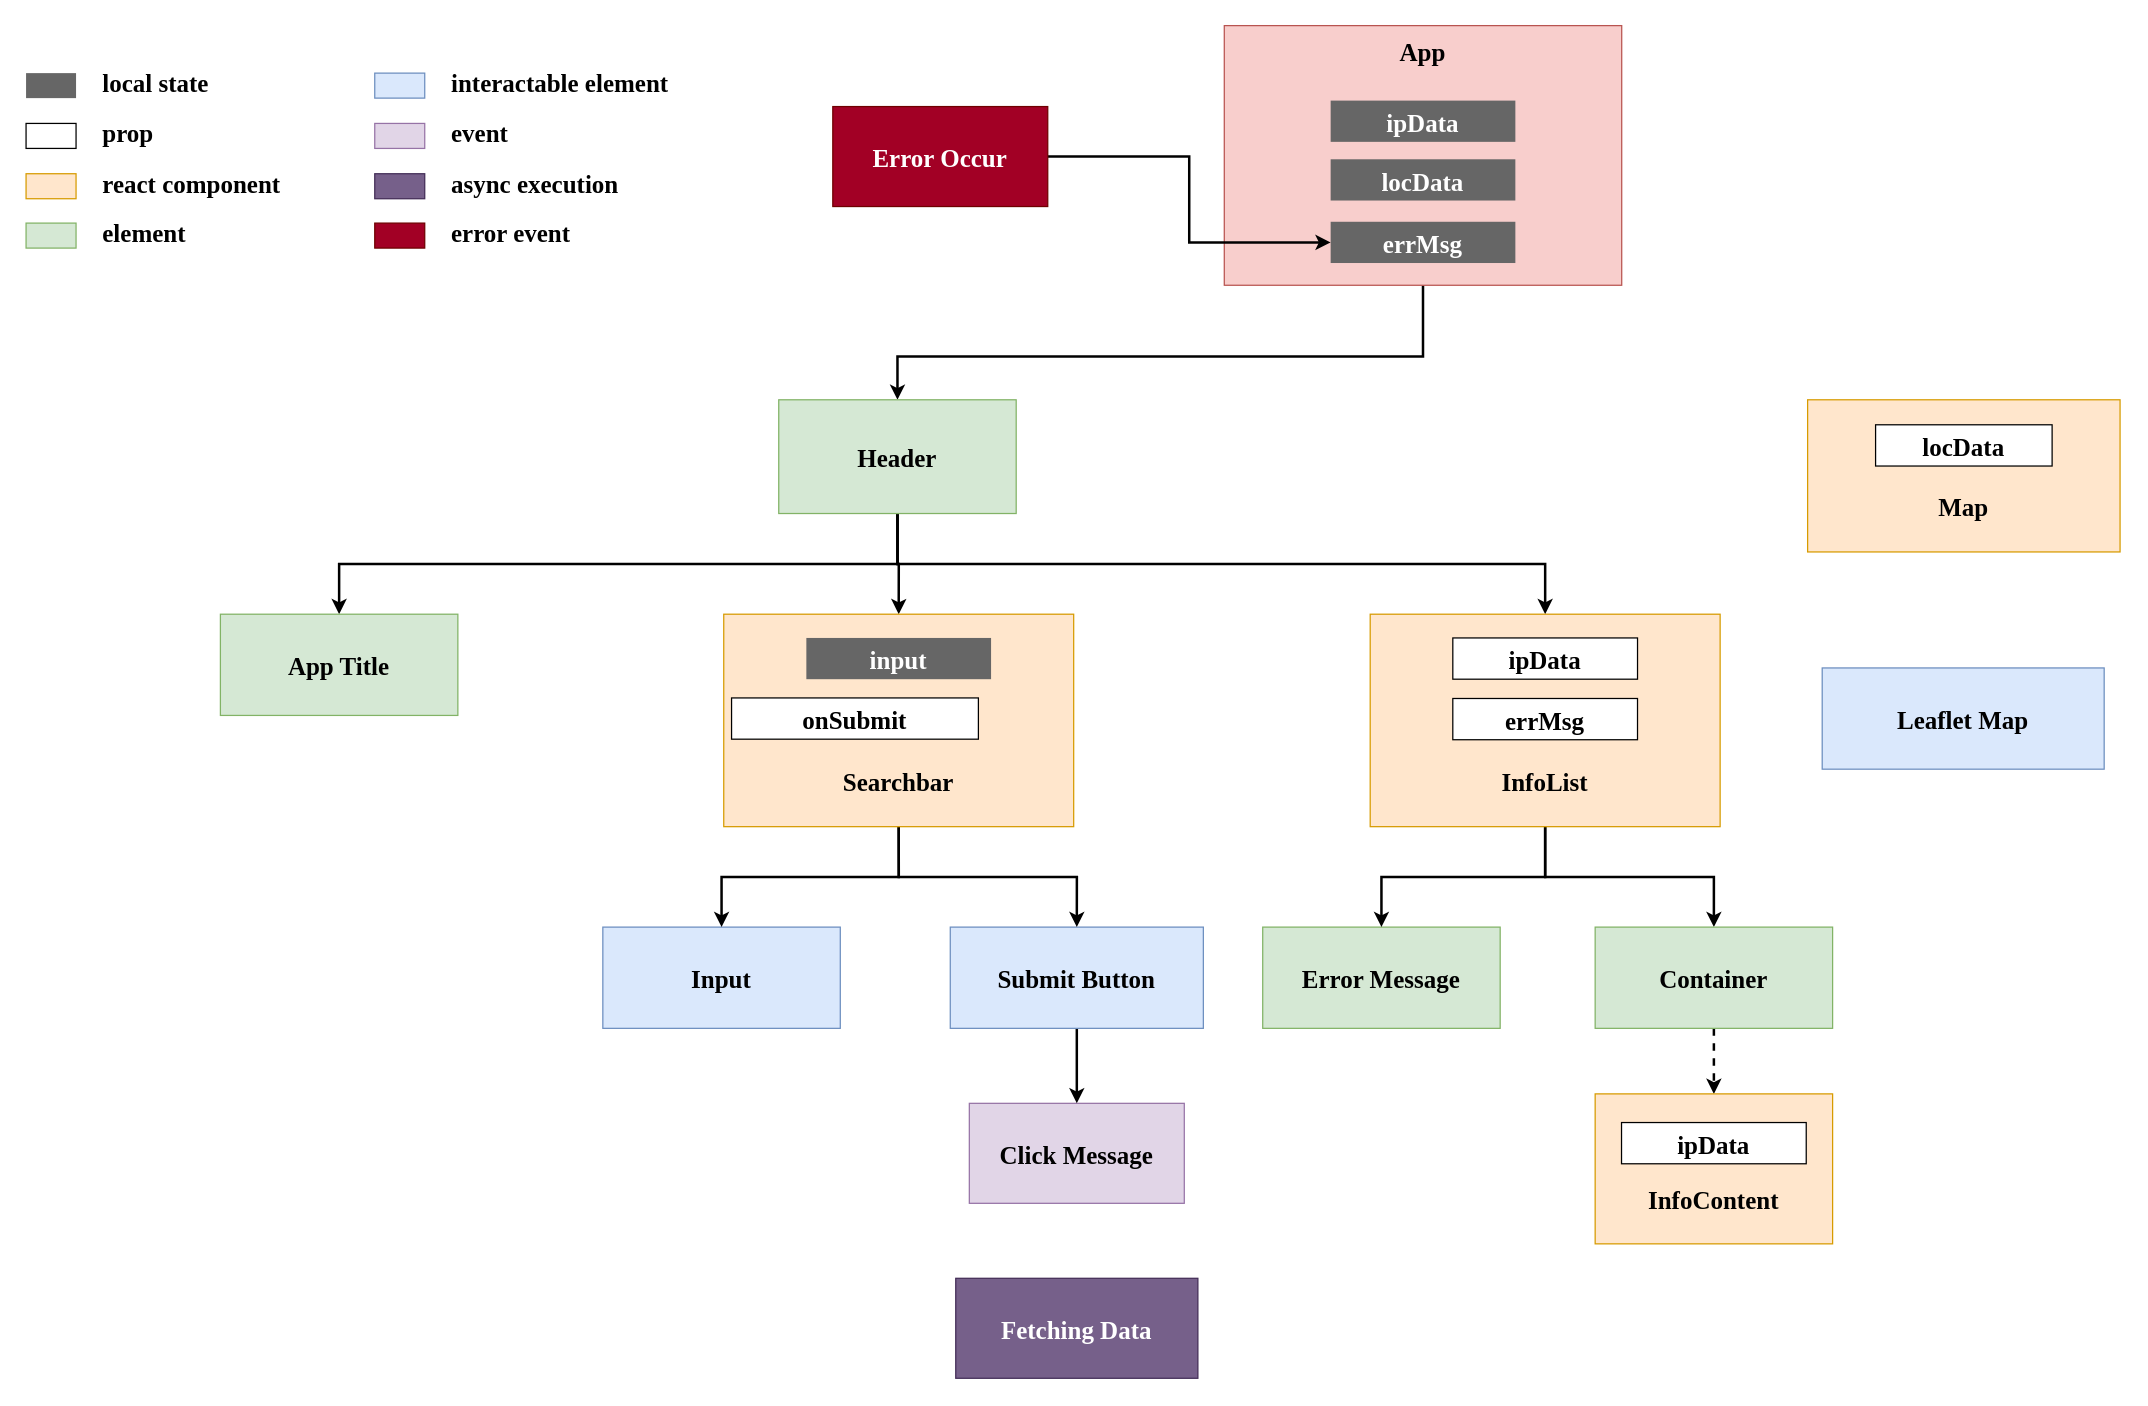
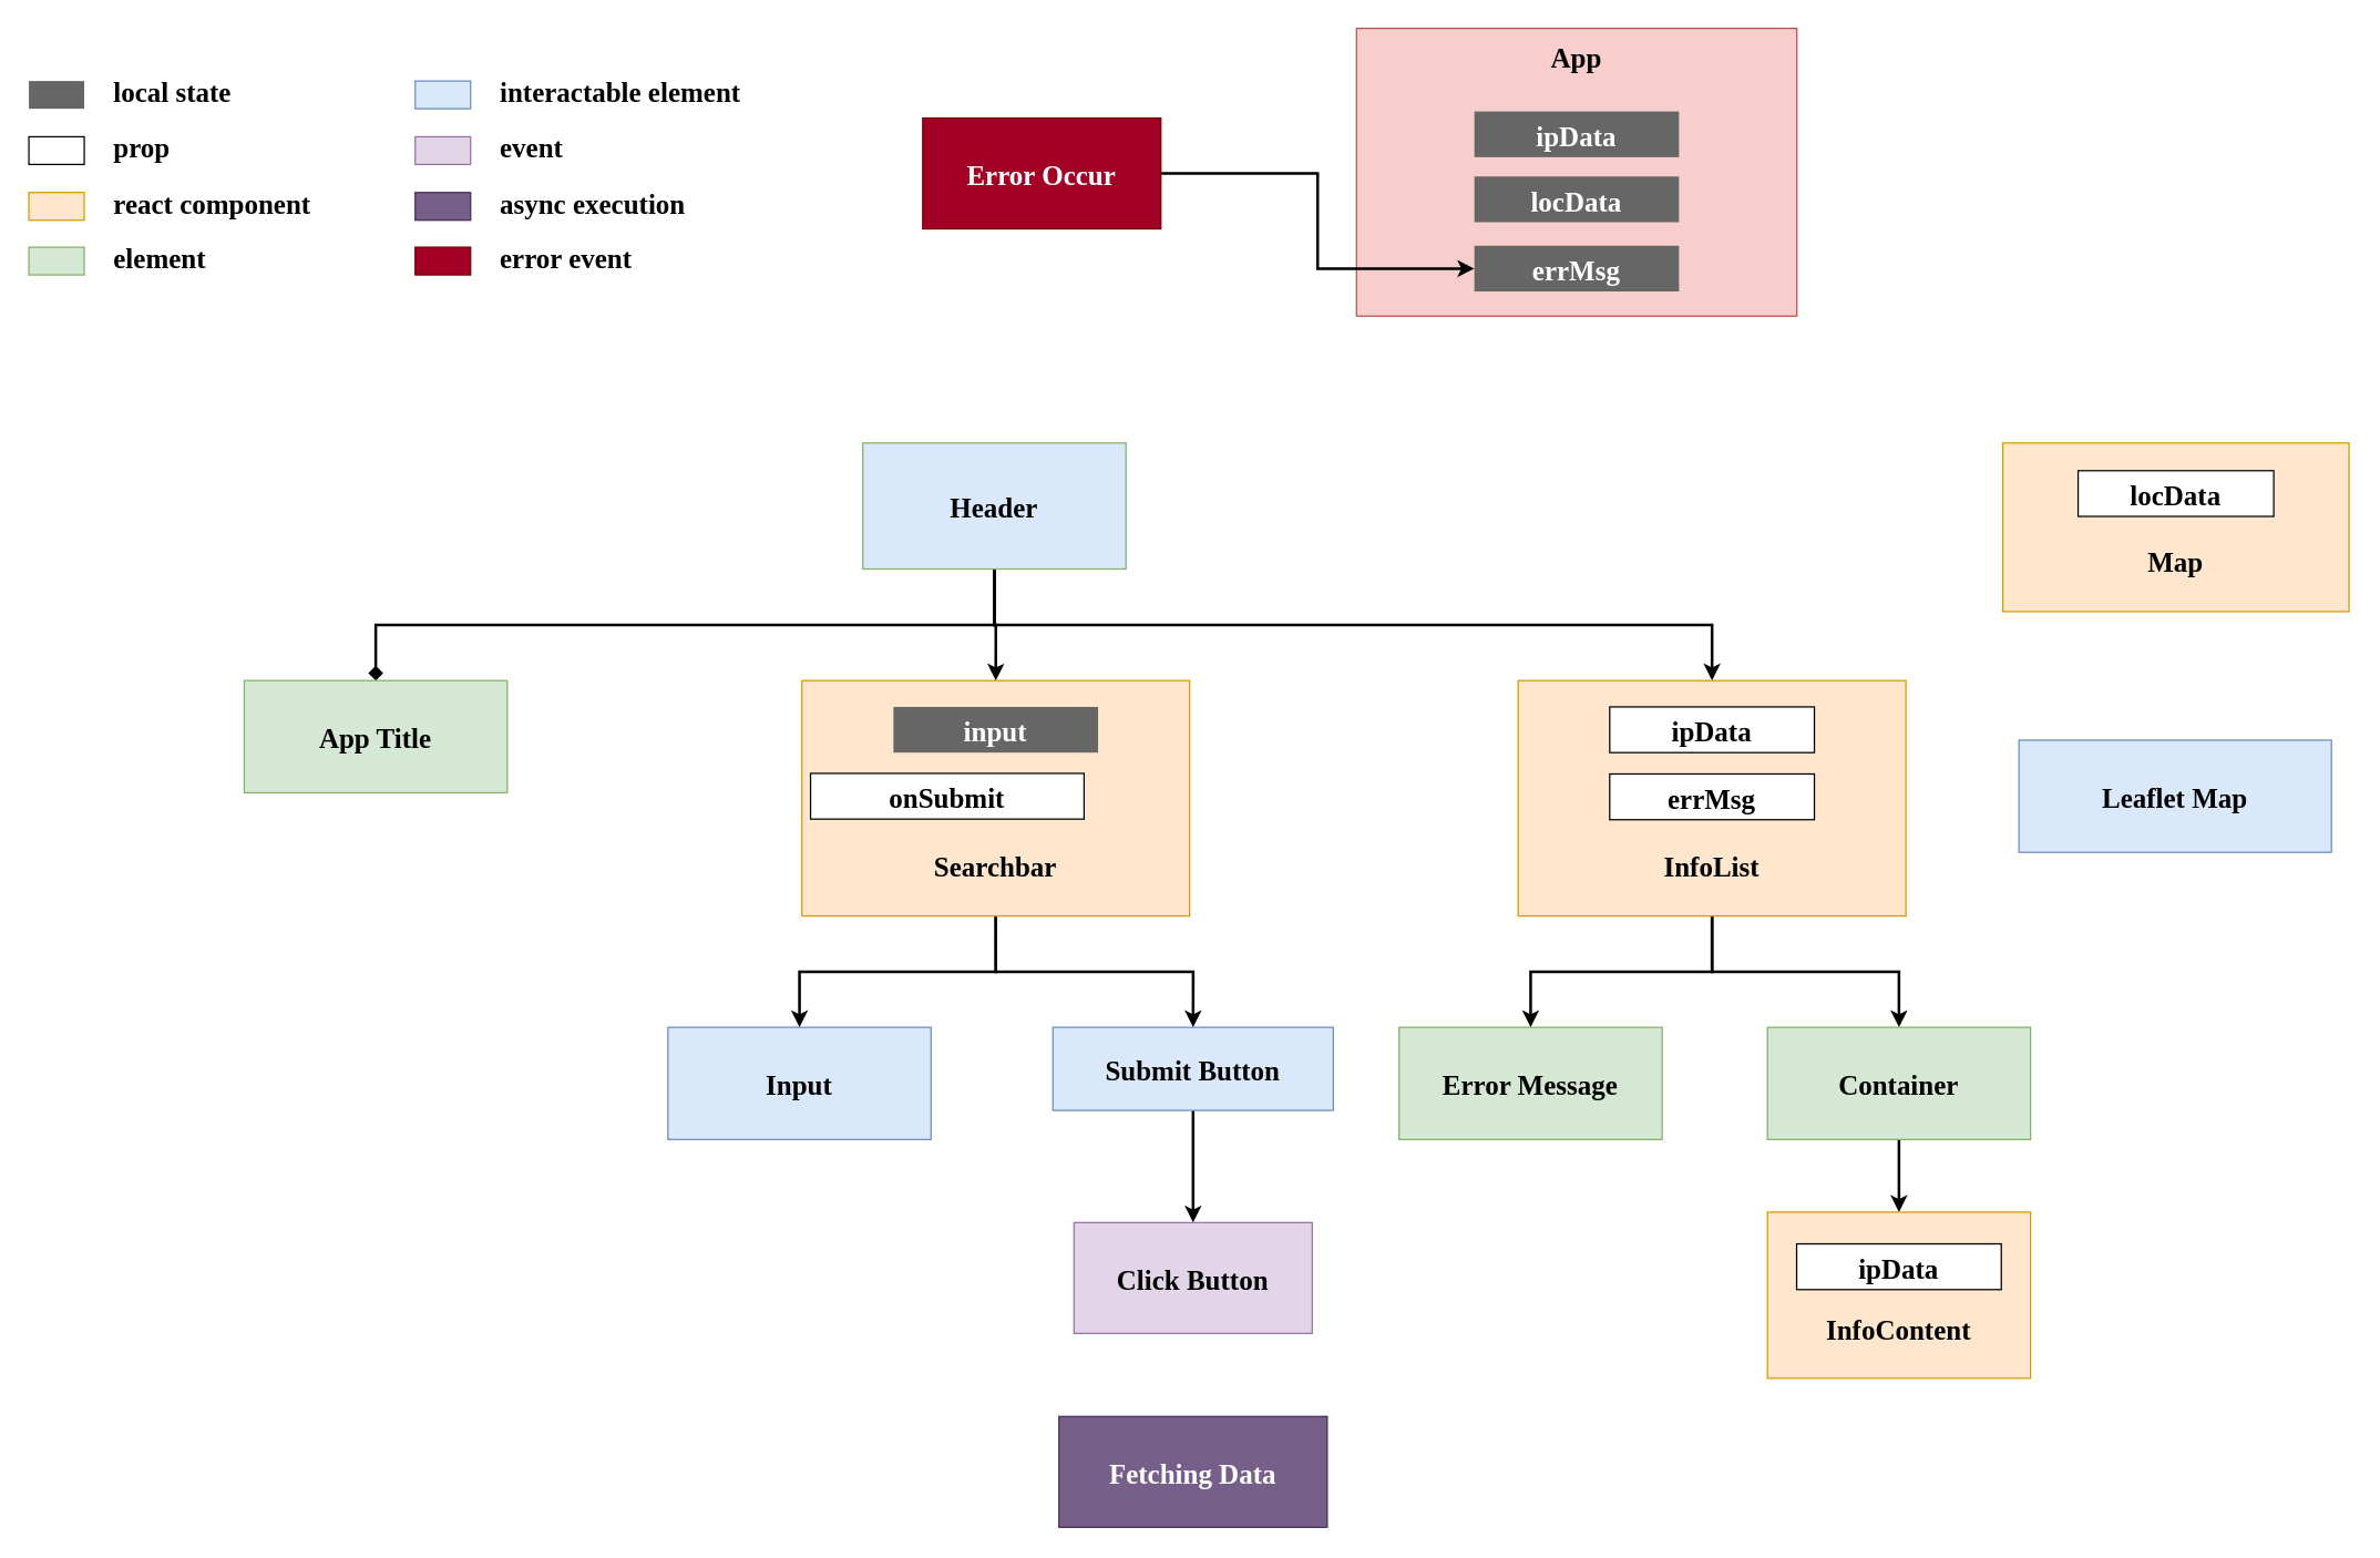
- <mxCell id="3" value="" style="edgeStyle=elbowEdgeStyle;elbow=vertical;strokeWidth=2;rounded=0;fontFamily=Verdana;entryX=0.5;entryY=0;entryDx=0;entryDy=0;" parent="1" source="24" target="9" edge="1"><mxGeometry x="-23" y="135.5" width="100" height="100" as="geometry"><mxPoint x="592.5" y="210.26" as="sourcePoint" /><mxPoint x="460.5" y="310.26" as="targetPoint" /><Array as="points"><mxPoint x="745.5" y="284.76" /></Array></mxGeometry></mxCell>
- <mxCell id="9" value="Header" style="rounded=0;fillColor=#d5e8d4;strokeColor=#82b366;fontStyle=1;fontFamily=Verdana;fontSize=20;" parent="1" vertex="1"><mxGeometry x="622.25" y="319.39" width="190" height="91" as="geometry" /></mxCell>
+ <mxCell id="9" value="Header" style="rounded=0;fillColor=#dae8fc;strokeColor=#82b366;fontStyle=1;fontFamily=Verdana;fontSize=20;" parent="1" vertex="1"><mxGeometry x="622.25" y="319.39" width="190" height="91" as="geometry" /></mxCell>
- <mxCell id="6" style="edgeStyle=orthogonalEdgeStyle;rounded=0;orthogonalLoop=1;jettySize=auto;html=1;exitX=0.5;exitY=1;exitDx=0;exitDy=0;entryX=0.5;entryY=0;entryDx=0;entryDy=0;strokeWidth=2;" parent="1" source="9" target="17" edge="1"><mxGeometry relative="1" as="geometry" /></mxCell>
+ <mxCell id="6" style="edgeStyle=orthogonalEdgeStyle;rounded=0;orthogonalLoop=1;jettySize=auto;html=1;exitX=0.5;exitY=1;exitDx=0;exitDy=0;entryX=0.5;entryY=0;entryDx=0;entryDy=0;strokeWidth=2;endArrow=diamond;" parent="1" source="9" target="17" edge="1"><mxGeometry relative="1" as="geometry" /></mxCell>
- <mxCell id="21" value="Submit Button" style="rounded=0;fillColor=#dae8fc;strokeColor=#6c8ebf;fontStyle=1;fontFamily=Verdana;fontSize=20;strokeWidth=1;" parent="1" vertex="1"><mxGeometry x="759.5" y="741.32" width="202.5" height="81" as="geometry" /></mxCell>
+ <mxCell id="21" value="Submit Button" style="rounded=0;fillColor=#dae8fc;strokeColor=#6c8ebf;fontStyle=1;fontFamily=Verdana;fontSize=20;strokeWidth=1;" parent="1" vertex="1"><mxGeometry x="759.5" y="741.32" width="202.5" height="60" as="geometry" /></mxCell>
- <mxCell id="50" style="edgeStyle=orthogonalEdgeStyle;rounded=0;orthogonalLoop=1;jettySize=auto;html=1;exitX=0.5;exitY=1;exitDx=0;exitDy=0;entryX=0.5;entryY=0;entryDx=0;entryDy=0;strokeWidth=2;dashed=1;" parent="1" source="51" target="52" edge="1"><mxGeometry relative="1" as="geometry" /></mxCell>
+ <mxCell id="50" style="edgeStyle=orthogonalEdgeStyle;rounded=0;orthogonalLoop=1;jettySize=auto;html=1;exitX=0.5;exitY=1;exitDx=0;exitDy=0;entryX=0.5;entryY=0;entryDx=0;entryDy=0;strokeWidth=2;" parent="1" source="51" target="52" edge="1"><mxGeometry relative="1" as="geometry" /></mxCell>
- <mxCell id="4" value="Click Message" style="rounded=0;fillColor=#e1d5e7;strokeColor=#9673a6;fontStyle=1;fontFamily=Verdana;fontSize=20;" parent="1" vertex="1"><mxGeometry x="774.75" y="882.32" width="172" height="80" as="geometry" /></mxCell>
+ <mxCell id="4" value="Click Button" style="rounded=0;fillColor=#e1d5e7;strokeColor=#9673a6;fontStyle=1;fontFamily=Verdana;fontSize=20;" parent="1" vertex="1"><mxGeometry x="774.75" y="882.32" width="172" height="80" as="geometry" /></mxCell>
